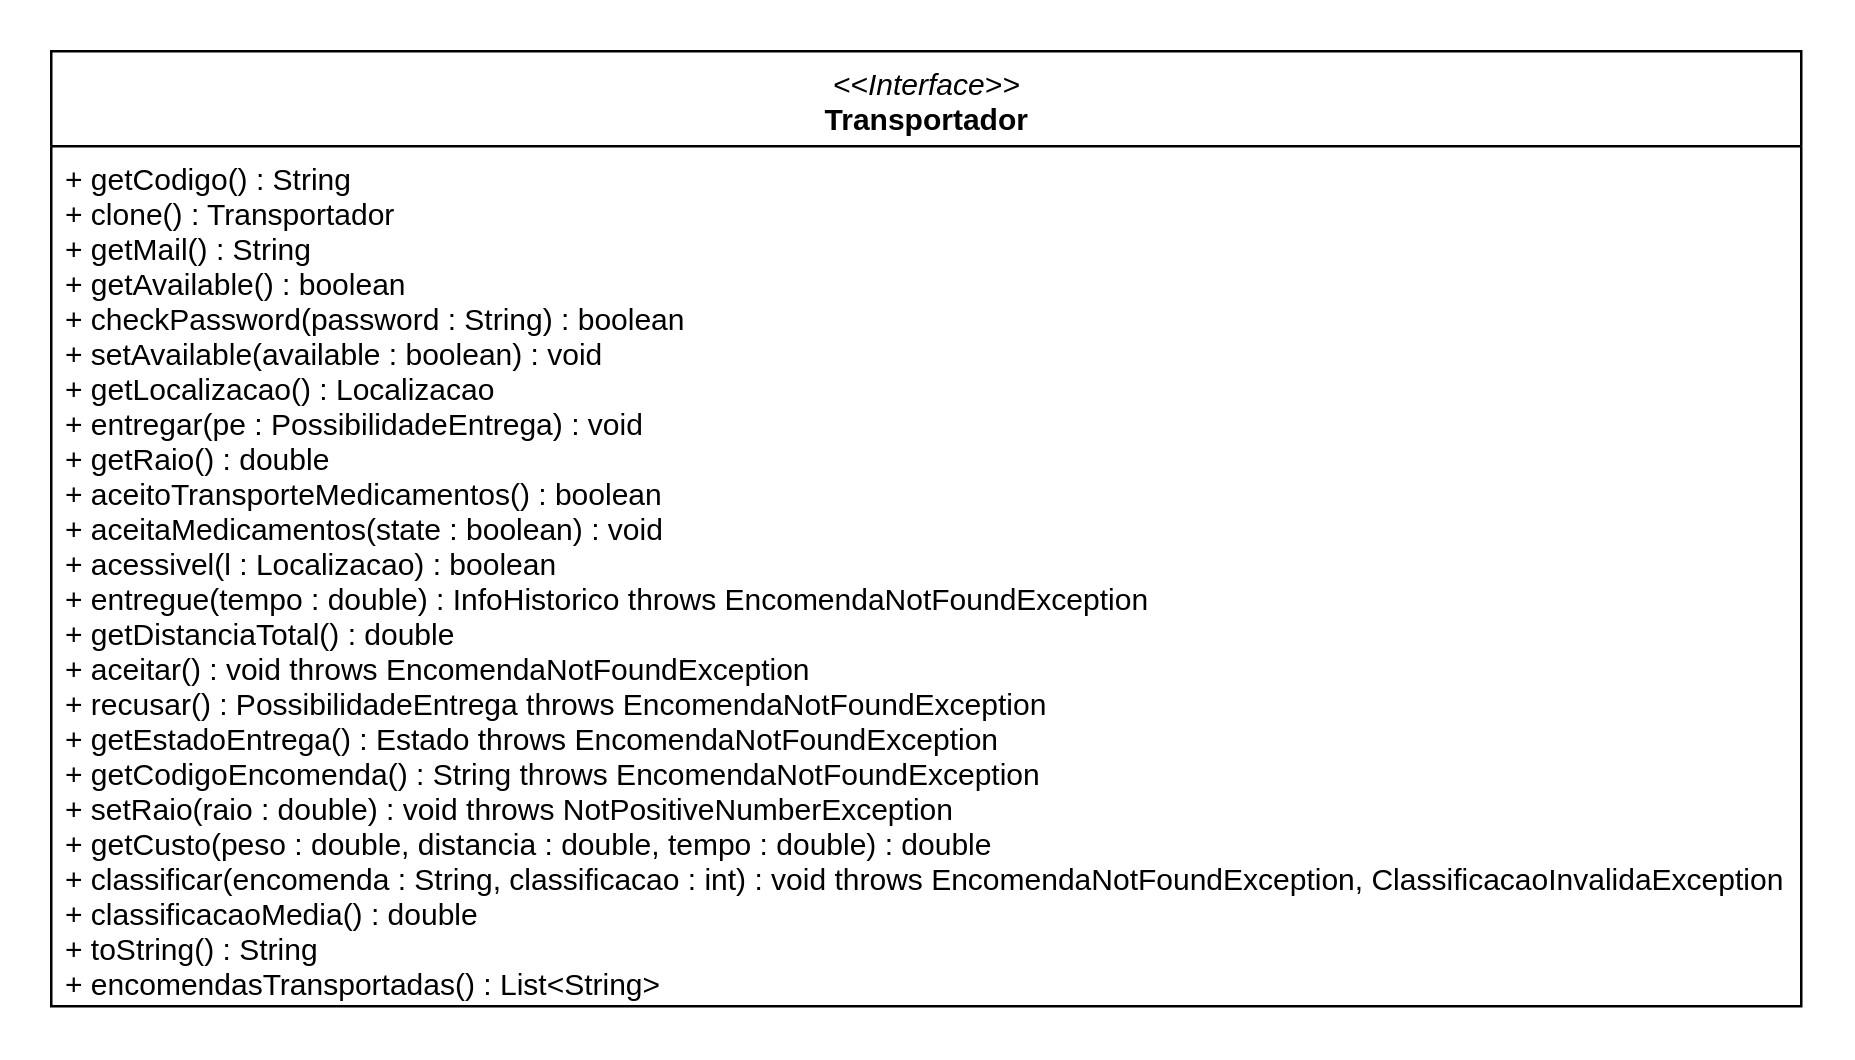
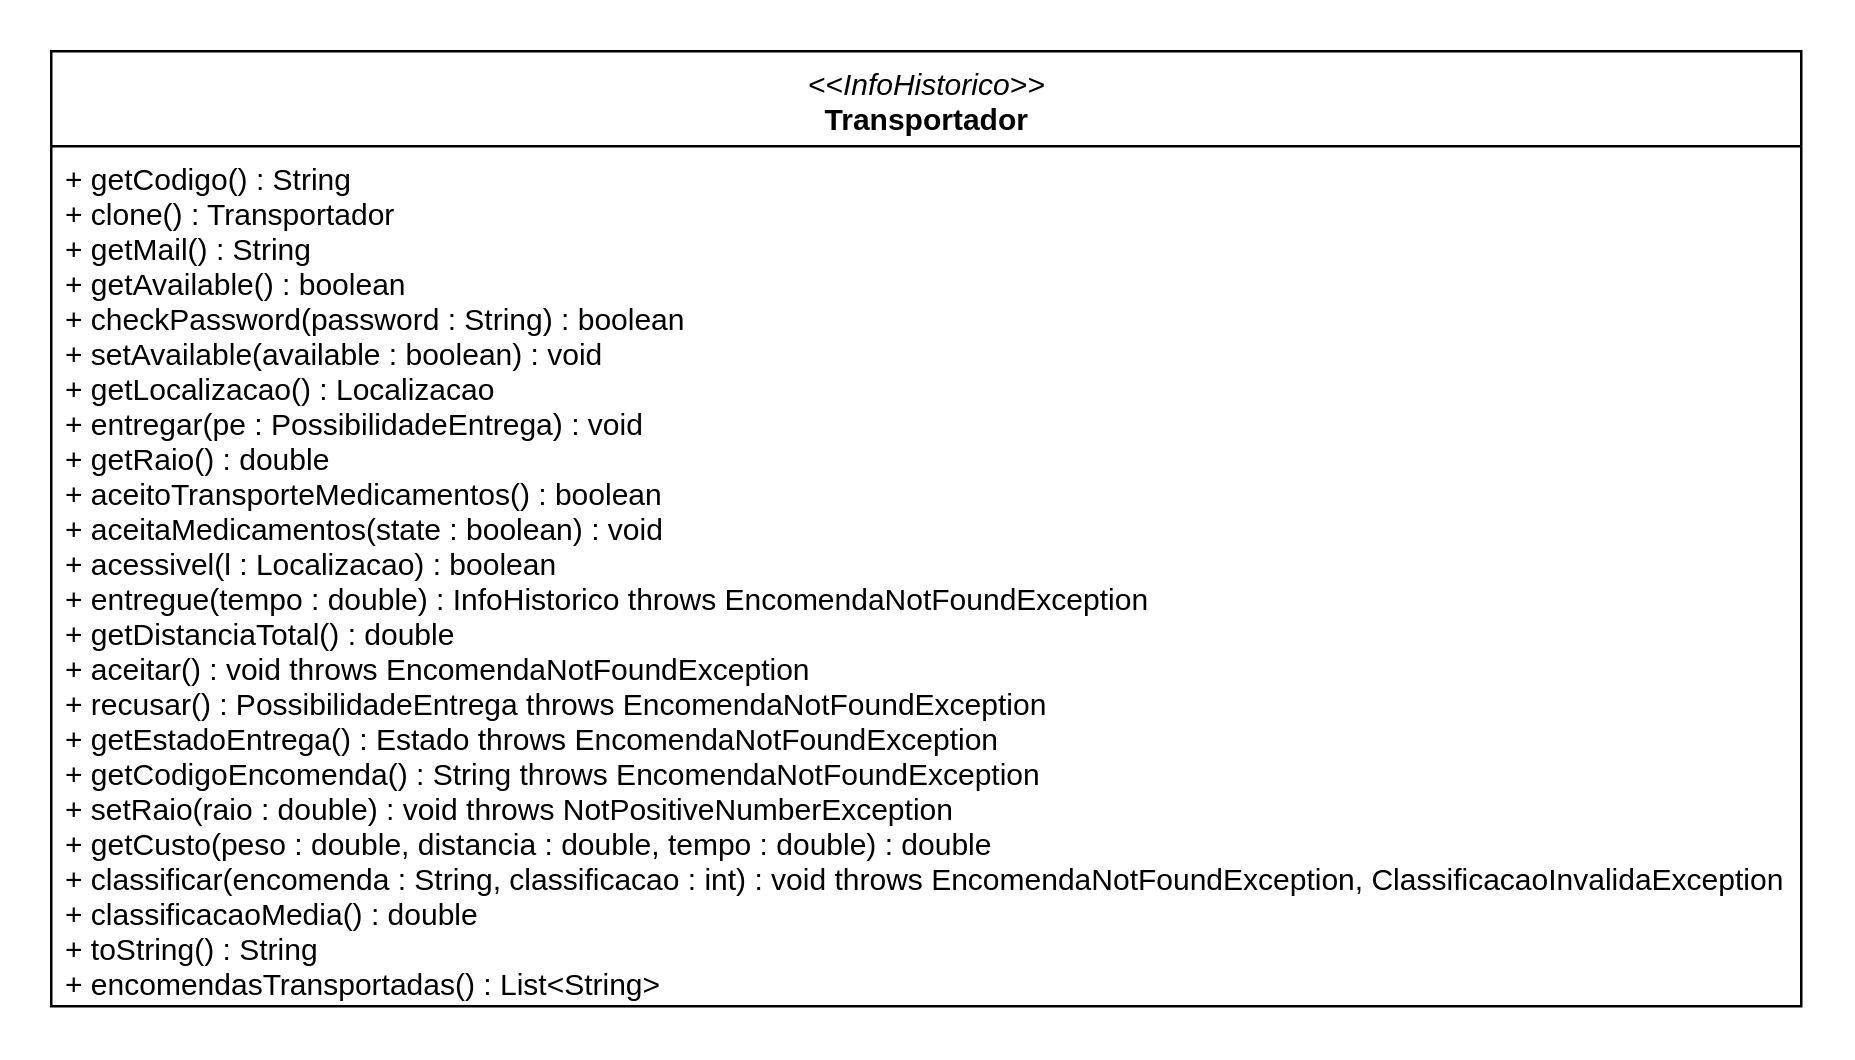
- <mxCell id="2" value="&lt;i style=&quot;font-weight: 400&quot;&gt;&amp;lt;&amp;lt;Interface&amp;gt;&amp;gt;&lt;/i&gt;&lt;br style=&quot;font-weight: 400&quot;&gt;&lt;b&gt;Transportador&lt;/b&gt;" style="swimlane;fontStyle=1;align=center;verticalAlign=top;childLayout=stackLayout;horizontal=1;startSize=38;horizontalStack=0;resizeParent=1;resizeParentMax=0;resizeLast=0;collapsible=1;marginBottom=0;fontFamily=Helvetica;html=1;" vertex="1" parent="1"><mxGeometry x="20" y="20" width="700" height="382" as="geometry" /></mxCell>
+ <mxCell id="2" value="&lt;i style=&quot;font-weight: 400&quot;&gt;&amp;lt;&amp;lt;InfoHistorico&amp;gt;&amp;gt;&lt;/i&gt;&lt;br style=&quot;font-weight: 400&quot;&gt;&lt;b&gt;Transportador&lt;/b&gt;" style="swimlane;fontStyle=1;align=center;verticalAlign=top;childLayout=stackLayout;horizontal=1;startSize=38;horizontalStack=0;resizeParent=1;resizeParentMax=0;resizeLast=0;collapsible=1;marginBottom=0;fontFamily=Helvetica;html=1;" vertex="1" parent="1"><mxGeometry x="20" y="20" width="700" height="382" as="geometry" /></mxCell>
